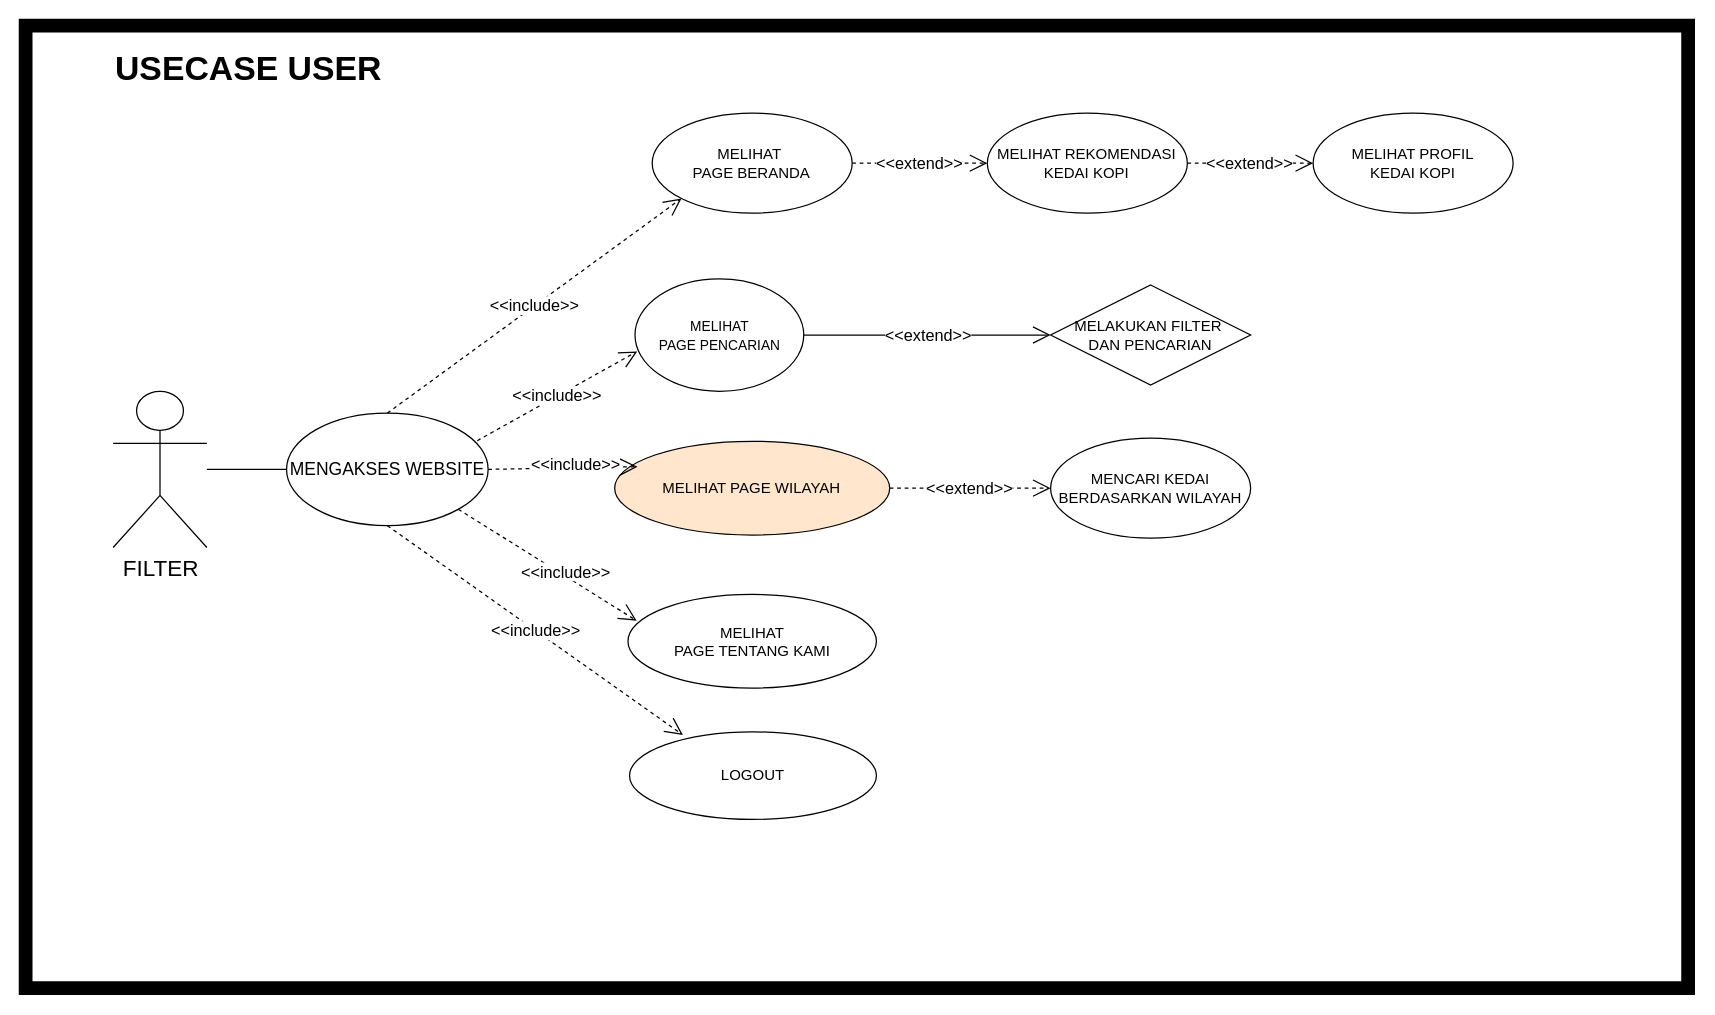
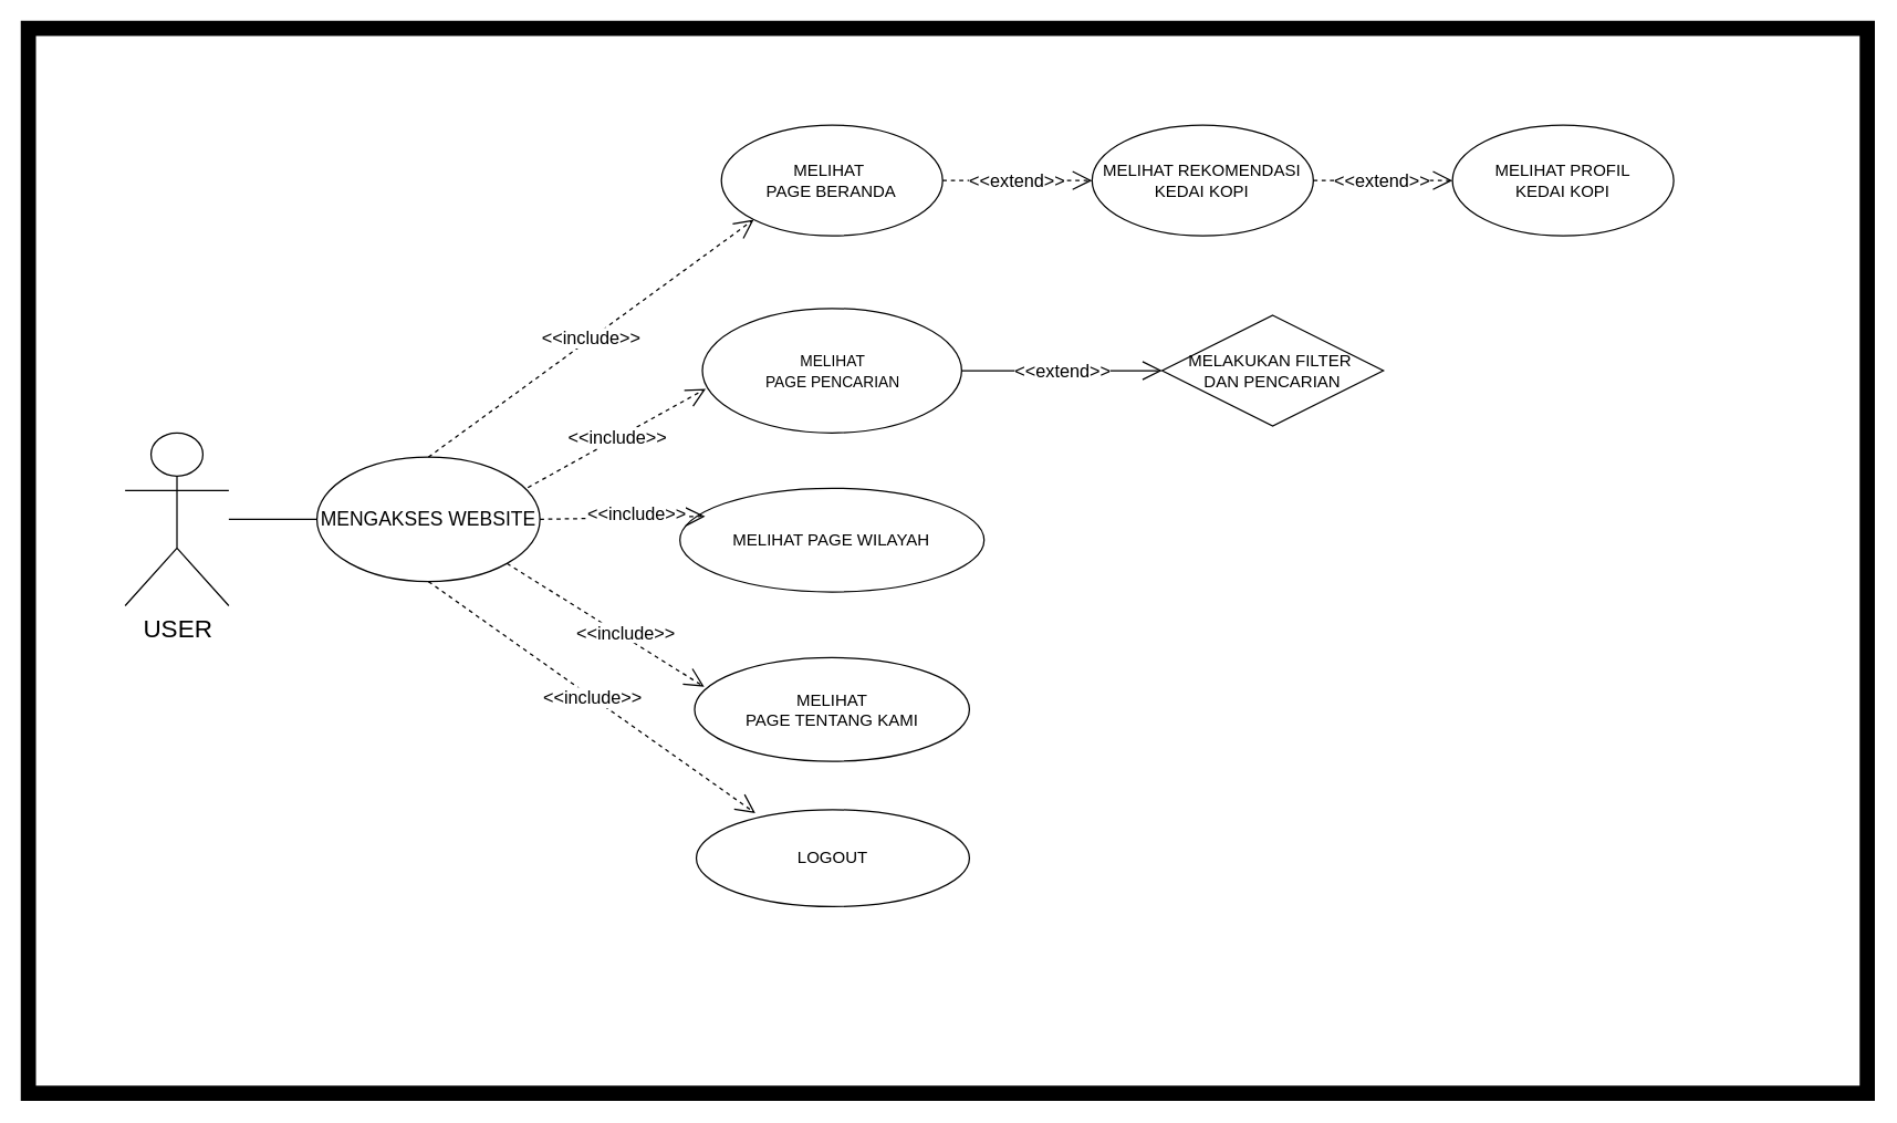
- <mxCell id="14" value="&lt;font style=&quot;font-size: 27px;&quot;&gt;&lt;b&gt;USECASE USER&lt;/b&gt;&lt;/font&gt;" style="text;html=1;align=left;verticalAlign=middle;whiteSpace=wrap;rounded=0;" vertex="1" parent="1"><mxGeometry x="90" y="40" width="260" height="30" as="geometry" /></mxCell>
- <mxCell id="4" value="&lt;span style=&quot;font-size: 11px;&quot;&gt;MELIHAT&lt;/span&gt;&lt;div&gt;&lt;span style=&quot;font-size: 11px;&quot;&gt;PAGE PENCARIAN&lt;/span&gt;&lt;/div&gt;" style="ellipse;whiteSpace=wrap;html=1;" vertex="1" parent="1"><mxGeometry x="507.5" y="222.5" width="135" height="90" as="geometry" /></mxCell>
+ <mxCell id="4" value="&lt;span style=&quot;font-size: 11px;&quot;&gt;MELIHAT&lt;/span&gt;&lt;div&gt;&lt;span style=&quot;font-size: 11px;&quot;&gt;PAGE PENCARIAN&lt;/span&gt;&lt;/div&gt;" style="ellipse;whiteSpace=wrap;html=1;" vertex="1" parent="1"><mxGeometry x="507.5" y="222.5" width="187.5" height="90" as="geometry" /></mxCell>
- <mxCell id="5" value="MELIHAT PAGE WILAYAH" style="ellipse;whiteSpace=wrap;html=1;fillColor=#ffe6cc;" vertex="1" parent="1"><mxGeometry x="491.25" y="352.5" width="220" height="75" as="geometry" /></mxCell>
+ <mxCell id="5" value="MELIHAT PAGE WILAYAH" style="ellipse;whiteSpace=wrap;html=1;" vertex="1" parent="1"><mxGeometry x="491.25" y="352.5" width="220" height="75" as="geometry" /></mxCell>
- <mxCell id="23" value="&lt;font style=&quot;font-size: 13px;&quot;&gt;&amp;lt;&amp;lt;extend&amp;gt;&amp;gt;&lt;/font&gt;" style="endArrow=open;endSize=12;dashed=1;html=1;rounded=0;exitX=1;exitY=0.5;exitDx=0;exitDy=0;entryX=0;entryY=0.5;entryDx=0;entryDy=0;" edge="1" parent="1" source="5" target="24"><mxGeometry width="160" relative="1" as="geometry"><mxPoint x="810" y="415" as="sourcePoint" /><mxPoint x="830" y="390" as="targetPoint" /></mxGeometry></mxCell>
- <mxCell id="24" value="MENCARI KEDAI&lt;div&gt;BERDASARKAN WILAYAH&lt;/div&gt;" style="ellipse;whiteSpace=wrap;html=1;" vertex="1" parent="1"><mxGeometry x="840" y="350" width="160" height="80" as="geometry" /></mxCell>
- <mxCell id="6" value="&lt;font style=&quot;font-size: 18px;&quot;&gt;FILTER&lt;/font&gt;" style="shape=umlActor;verticalLabelPosition=bottom;verticalAlign=top;html=1;outlineConnect=0;" vertex="1" parent="1"><mxGeometry x="90" y="312.5" width="75" height="125" as="geometry" /></mxCell>
+ <mxCell id="6" value="&lt;font style=&quot;font-size: 18px;&quot;&gt;USER&lt;/font&gt;" style="shape=umlActor;verticalLabelPosition=bottom;verticalAlign=top;html=1;outlineConnect=0;" vertex="1" parent="1"><mxGeometry x="90" y="312.5" width="75" height="125" as="geometry" /></mxCell>
